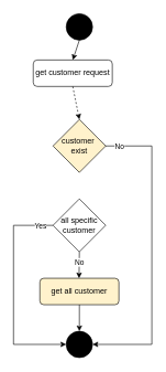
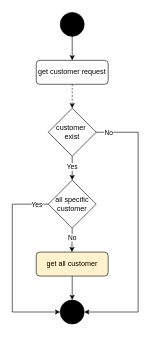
- <mxCell id="3" value="get customer request" style="rounded=1;whiteSpace=wrap;html=1;" parent="1" vertex="1"><mxGeometry x="50" y="90" width="120" height="40" as="geometry" /></mxCell>
+ <mxCell id="3" value="get customer request" style="rounded=1;whiteSpace=wrap;html=1;" parent="1" vertex="1"><mxGeometry x="60" y="100" width="120" height="40" as="geometry" /></mxCell>
- <mxCell id="6" value="customer&amp;nbsp; exist" style="rhombus;whiteSpace=wrap;html=1;fillColor=#fff2cc;" parent="1" vertex="1"><mxGeometry x="80" y="180" width="80" height="80" as="geometry" /></mxCell>
+ <mxCell id="6" value="customer&amp;nbsp; exist" style="rhombus;whiteSpace=wrap;html=1;" parent="1" vertex="1"><mxGeometry x="80" y="180" width="80" height="80" as="geometry" /></mxCell>
+ <mxCell id="12" value="" style="endArrow=classic;html=1;entryX=0.5;entryY=0;entryDx=0;entryDy=0;exitX=0.5;exitY=1;exitDx=0;exitDy=0;" parent="1" source="6" target="9" edge="1"><mxGeometry width="50" height="50" relative="1" as="geometry"><mxPoint x="120" y="260" as="sourcePoint" /><mxPoint x="139" y="300" as="targetPoint" /></mxGeometry></mxCell>
+ <mxCell id="13" value="Yes" style="edgeLabel;html=1;align=center;verticalAlign=middle;resizable=0;points=[];" parent="12" vertex="1" connectable="0"><mxGeometry x="-0.152" relative="1" as="geometry"><mxPoint x="-0.21" as="offset" /></mxGeometry></mxCell>
